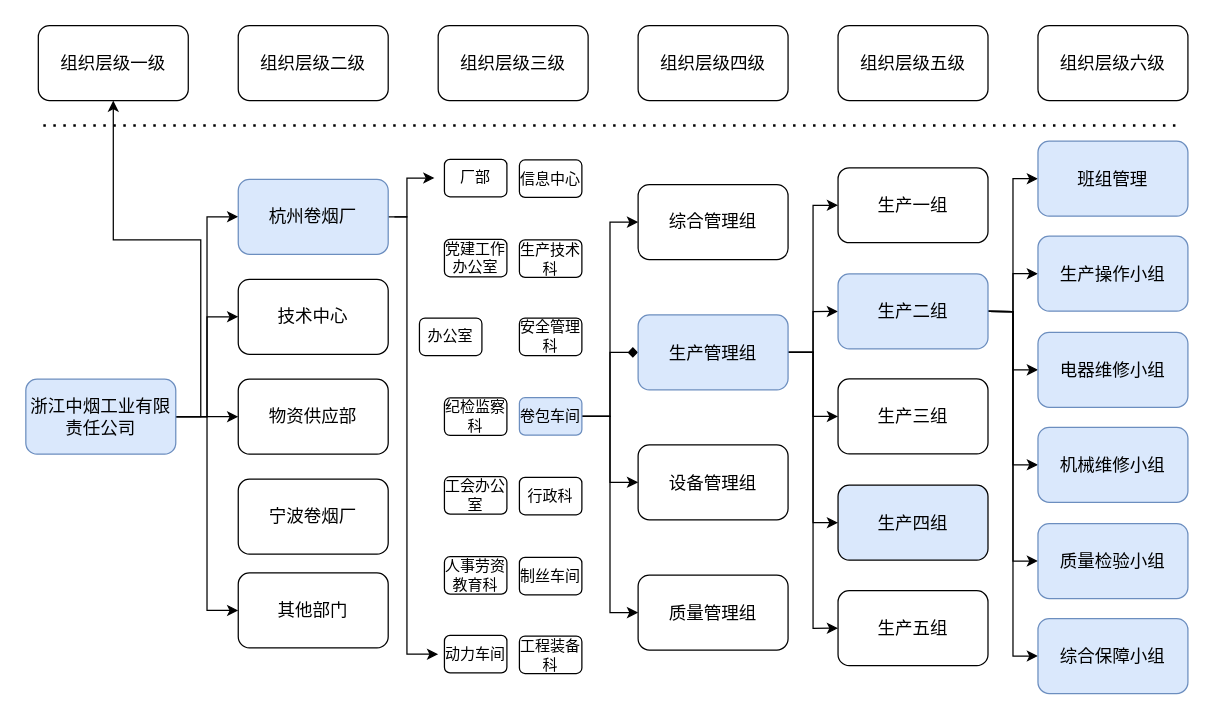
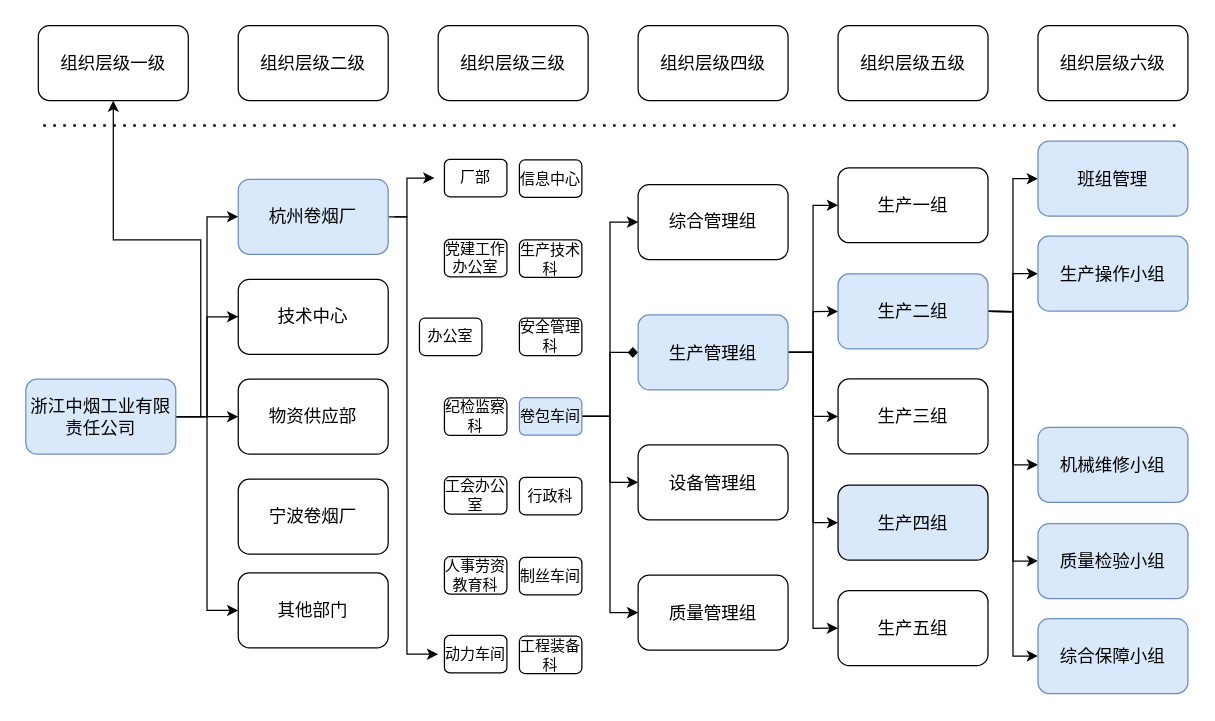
- <mxCell id="50" style="edgeStyle=orthogonalEdgeStyle;rounded=0;orthogonalLoop=1;jettySize=auto;html=1;exitX=1;exitY=0.5;exitDx=0;exitDy=0;entryX=0;entryY=0.5;entryDx=0;entryDy=0;" edge="1" parent="1" source="54" target="60"><mxGeometry relative="1" as="geometry" /></mxCell>
- <mxCell id="60" value="电器维修小组" style="rounded=1;whiteSpace=wrap;html=1;fillColor=#dae8fc;strokeColor=#6c8ebf;fontSize=14;" vertex="1" parent="1"><mxGeometry x="830" y="265.5" width="120" height="60" as="geometry" /></mxCell>
